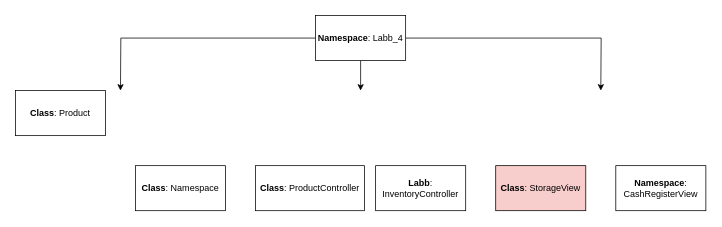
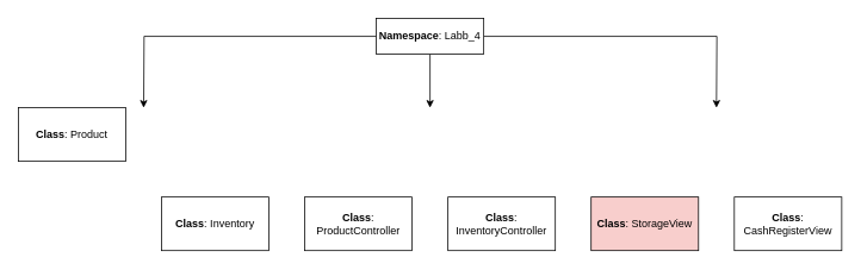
- <mxCell id="5" value="&lt;b&gt;Namespace&lt;/b&gt;: Labb_4" style="rounded=0;whiteSpace=wrap;html=1;" parent="1" vertex="1"><mxGeometry x="420" width="120" height="60" as="geometry" y="20" /></mxCell>
+ <mxCell id="5" value="&lt;b&gt;Namespace&lt;/b&gt;: Labb_4" style="rounded=0;whiteSpace=wrap;html=1;" parent="1" vertex="1"><mxGeometry x="420" y="20" width="120" height="40" as="geometry" /></mxCell>
- <mxCell id="7" value="&lt;b&gt;Class&lt;/b&gt;: Namespace" style="rounded=0;whiteSpace=wrap;html=1;" vertex="1" parent="1"><mxGeometry x="180" y="220" width="120" height="60" as="geometry" /></mxCell>
+ <mxCell id="7" value="&lt;b&gt;Class&lt;/b&gt;: Inventory" style="rounded=0;whiteSpace=wrap;html=1;" vertex="1" parent="1"><mxGeometry x="180" y="220" width="120" height="60" as="geometry" /></mxCell>
- <mxCell id="10" value="&lt;b&gt;Class&lt;/b&gt;: ProductController" style="rounded=0;whiteSpace=wrap;html=1;" vertex="1" parent="1"><mxGeometry x="340" y="220" width="145" height="60" as="geometry" /></mxCell>
+ <mxCell id="10" value="&lt;b&gt;Class&lt;/b&gt;: ProductController" style="rounded=0;whiteSpace=wrap;html=1;" vertex="1" parent="1"><mxGeometry x="340" y="220" width="120" height="60" as="geometry" /></mxCell>
- <mxCell id="11" value="&lt;b&gt;Labb&lt;/b&gt;: InventoryController" style="rounded=0;whiteSpace=wrap;html=1;" vertex="1" parent="1"><mxGeometry x="500" y="220" width="120" height="60" as="geometry" /></mxCell>
+ <mxCell id="11" value="&lt;b&gt;Class&lt;/b&gt;: InventoryController" style="rounded=0;whiteSpace=wrap;html=1;" vertex="1" parent="1"><mxGeometry x="500" y="220" width="120" height="60" as="geometry" /></mxCell>
- <mxCell id="9" value="&lt;b&gt;Namespace&lt;/b&gt;: CashRegisterView" style="rounded=0;whiteSpace=wrap;html=1;" vertex="1" parent="1"><mxGeometry x="820" y="220" width="120" height="60" as="geometry" /></mxCell>
+ <mxCell id="9" value="&lt;b&gt;Class&lt;/b&gt;: CashRegisterView" style="rounded=0;whiteSpace=wrap;html=1;" vertex="1" parent="1"><mxGeometry x="820" y="220" width="120" height="60" as="geometry" /></mxCell>
